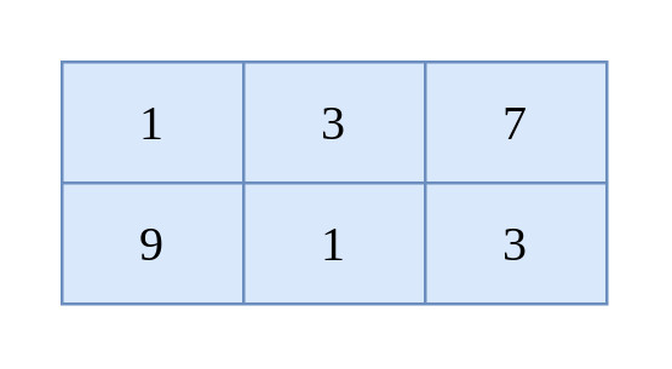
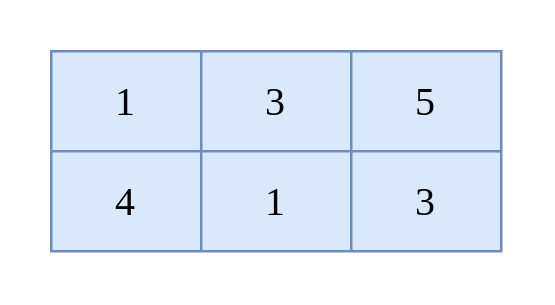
- <mxCell id="6" value="7" style="shape=partialRectangle;html=1;whiteSpace=wrap;connectable=0;strokeColor=inherit;overflow=hidden;fillColor=none;top=0;left=0;bottom=0;right=0;pointerEvents=1;fontSize=16;rounded=1;shadow=0;strokeWidth=1;fontFamily=Ubuntu;fontStyle=0;" vertex="1" parent="3"><mxGeometry x="120" width="60" height="40" as="geometry"><mxRectangle width="60" height="40" as="alternateBounds" /></mxGeometry></mxCell>
+ <mxCell id="6" value="5" style="shape=partialRectangle;html=1;whiteSpace=wrap;connectable=0;strokeColor=inherit;overflow=hidden;fillColor=none;top=0;left=0;bottom=0;right=0;pointerEvents=1;fontSize=16;rounded=1;shadow=0;strokeWidth=1;fontFamily=Ubuntu;fontStyle=0;" vertex="1" parent="3"><mxGeometry x="120" width="60" height="40" as="geometry"><mxRectangle width="60" height="40" as="alternateBounds" /></mxGeometry></mxCell>
- <mxCell id="8" value="9" style="shape=partialRectangle;html=1;whiteSpace=wrap;connectable=0;strokeColor=inherit;overflow=hidden;fillColor=none;top=0;left=0;bottom=0;right=0;pointerEvents=1;fontSize=16;rounded=1;shadow=0;strokeWidth=1;fontFamily=Ubuntu;fontStyle=0;" vertex="1" parent="7"><mxGeometry width="60" height="40" as="geometry"><mxRectangle width="60" height="40" as="alternateBounds" /></mxGeometry></mxCell>
+ <mxCell id="8" value="4" style="shape=partialRectangle;html=1;whiteSpace=wrap;connectable=0;strokeColor=inherit;overflow=hidden;fillColor=none;top=0;left=0;bottom=0;right=0;pointerEvents=1;fontSize=16;rounded=1;shadow=0;strokeWidth=1;fontFamily=Ubuntu;fontStyle=0;" vertex="1" parent="7"><mxGeometry width="60" height="40" as="geometry"><mxRectangle width="60" height="40" as="alternateBounds" /></mxGeometry></mxCell>
